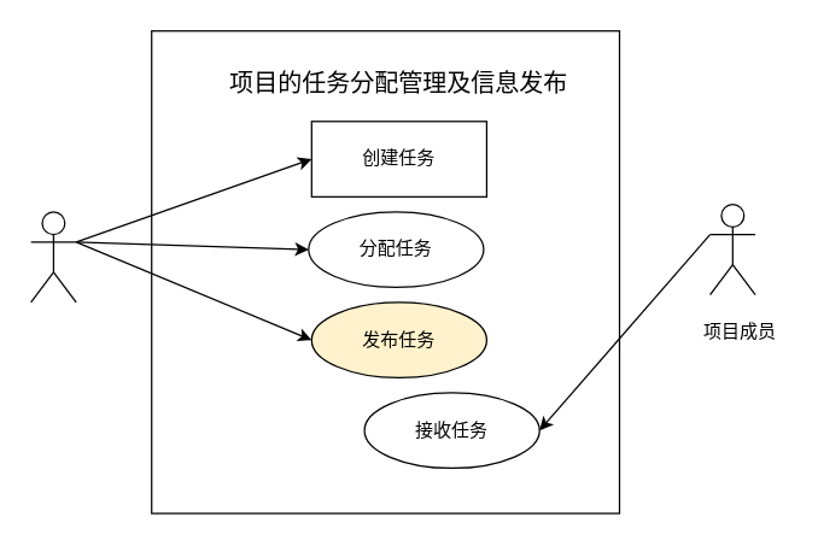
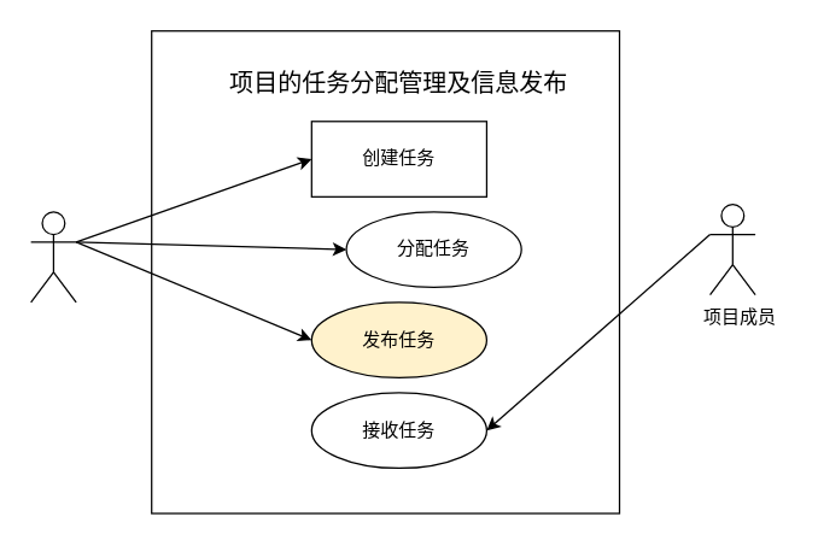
- <mxCell id="5" value="分配任务" style="ellipse;whiteSpace=wrap;html=1;" vertex="1" parent="1"><mxGeometry x="204" y="140" width="116" height="50" as="geometry" /></mxCell>
+ <mxCell id="5" value="分配任务" style="ellipse;whiteSpace=wrap;html=1;" vertex="1" parent="1"><mxGeometry x="229" y="140" width="116" height="50" as="geometry" /></mxCell>
- <mxCell id="10" value="项目成员" style="text;html=1;strokeColor=none;fillColor=none;align=center;verticalAlign=middle;whiteSpace=wrap;rounded=0;" vertex="1" parent="1"><mxGeometry x="460" y="205" width="60" height="30" as="geometry" /></mxCell>
+ <mxCell id="10" value="项目成员" style="text;html=1;strokeColor=none;fillColor=none;align=center;verticalAlign=middle;whiteSpace=wrap;rounded=0;" vertex="1" parent="1"><mxGeometry x="460" y="195" width="60" height="30" as="geometry" /></mxCell>
- <mxCell id="7" value="接收任务" style="ellipse;whiteSpace=wrap;html=1;" vertex="1" parent="1"><mxGeometry x="241" y="260" width="116" height="50" as="geometry" /></mxCell>
+ <mxCell id="7" value="接收任务" style="ellipse;whiteSpace=wrap;html=1;" vertex="1" parent="1"><mxGeometry x="206" y="260" width="116" height="50" as="geometry" /></mxCell>
